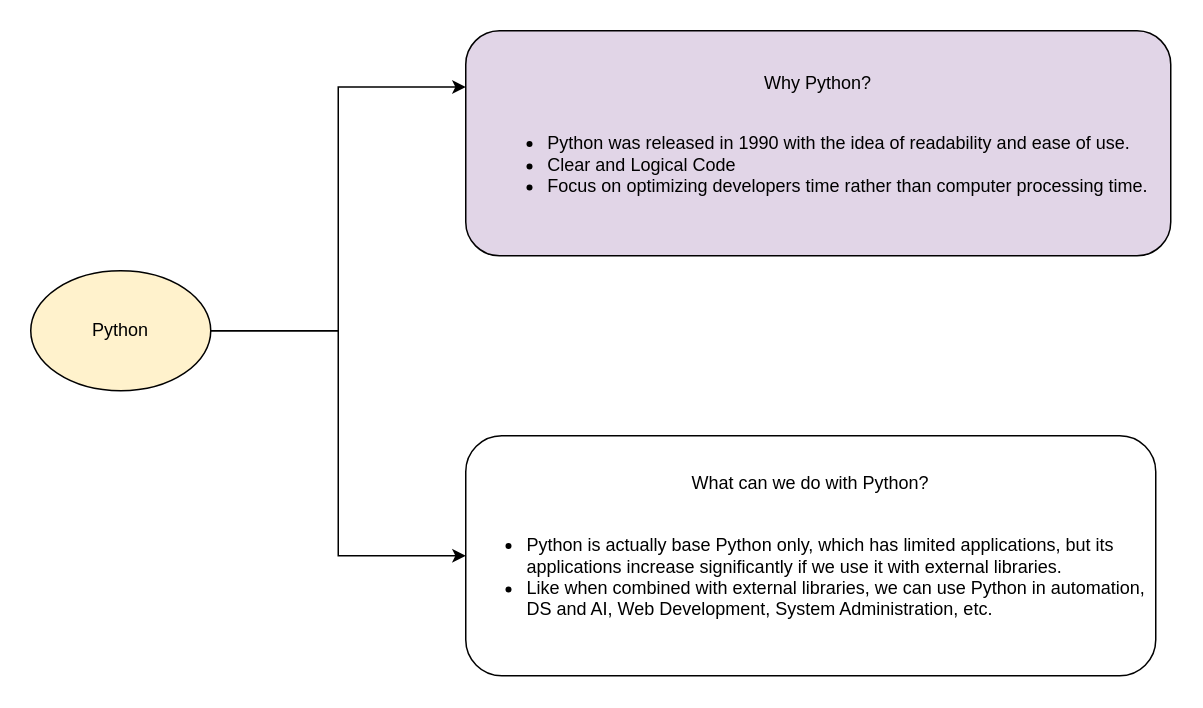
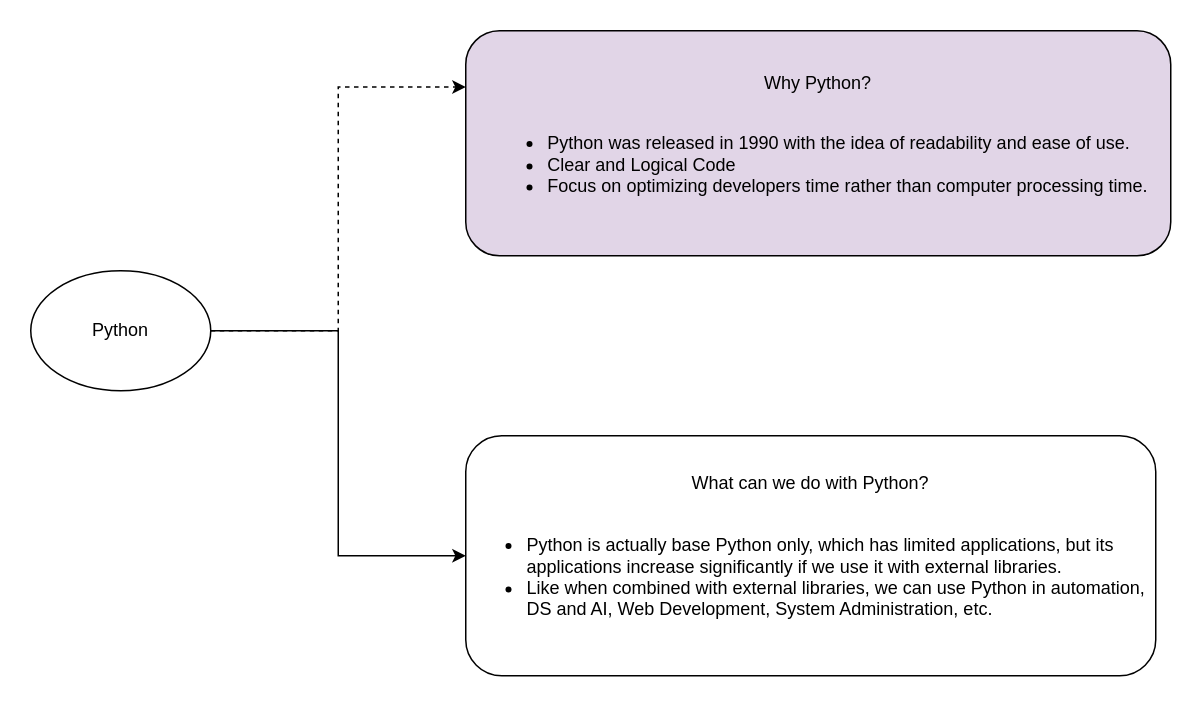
- <mxCell id="2" style="edgeStyle=orthogonalEdgeStyle;rounded=0;orthogonalLoop=1;jettySize=auto;html=1;entryX=0;entryY=0.25;entryDx=0;entryDy=0;" edge="1" parent="1" source="4" target="5"><mxGeometry relative="1" as="geometry" /></mxCell>
+ <mxCell id="2" style="edgeStyle=orthogonalEdgeStyle;rounded=0;orthogonalLoop=1;jettySize=auto;html=1;entryX=0;entryY=0.25;entryDx=0;entryDy=0;dashed=1;" edge="1" parent="1" source="4" target="5"><mxGeometry relative="1" as="geometry" /></mxCell>
- <mxCell id="4" value="Python" style="ellipse;whiteSpace=wrap;html=1;fillColor=#fff2cc;" parent="1" vertex="1"><mxGeometry x="20" y="180" width="120" height="80" as="geometry" /></mxCell>
+ <mxCell id="4" value="Python" style="ellipse;whiteSpace=wrap;html=1;" parent="1" vertex="1"><mxGeometry x="20" y="180" width="120" height="80" as="geometry" /></mxCell>
